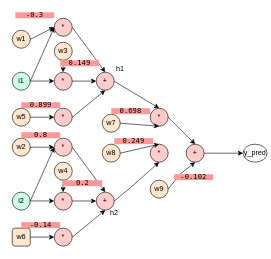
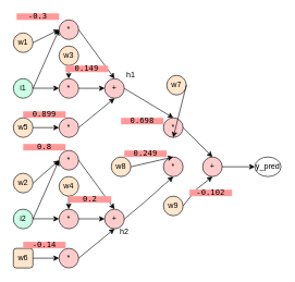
- <mxCell id="35" value="w7" style="ellipse;whiteSpace=wrap;html=1;fillColor=#FFE6CC;" vertex="1" parent="1"><mxGeometry x="170" y="190" width="30" height="30" as="geometry" /></mxCell>
+ <mxCell id="35" value="w7" style="ellipse;whiteSpace=wrap;html=1;fillColor=#FFE6CC;" vertex="1" parent="1"><mxGeometry x="255" y="115" width="30" height="30" as="geometry" /></mxCell>
- <mxCell id="21" value="w2" style="ellipse;whiteSpace=wrap;html=1;fillColor=#FFE6CC;" vertex="1" parent="1"><mxGeometry x="20" y="230" width="30" height="30" as="geometry" /></mxCell>
+ <mxCell id="21" value="w2" style="ellipse;whiteSpace=wrap;html=1;fillColor=#FFE6CC;" vertex="1" parent="1"><mxGeometry x="20" y="265" width="30" height="30" as="geometry" /></mxCell>
- <mxCell id="46" value="y_pred" style="ellipse;whiteSpace=wrap;html=1;" vertex="1" parent="1"><mxGeometry x="405" y="240" width="40" height="30" as="geometry" /></mxCell>
+ <mxCell id="46" value="y_pred" style="ellipse;whiteSpace=wrap;html=1;" vertex="1" parent="1"><mxGeometry x="390" y="240" width="40" height="30" as="geometry" /></mxCell>
